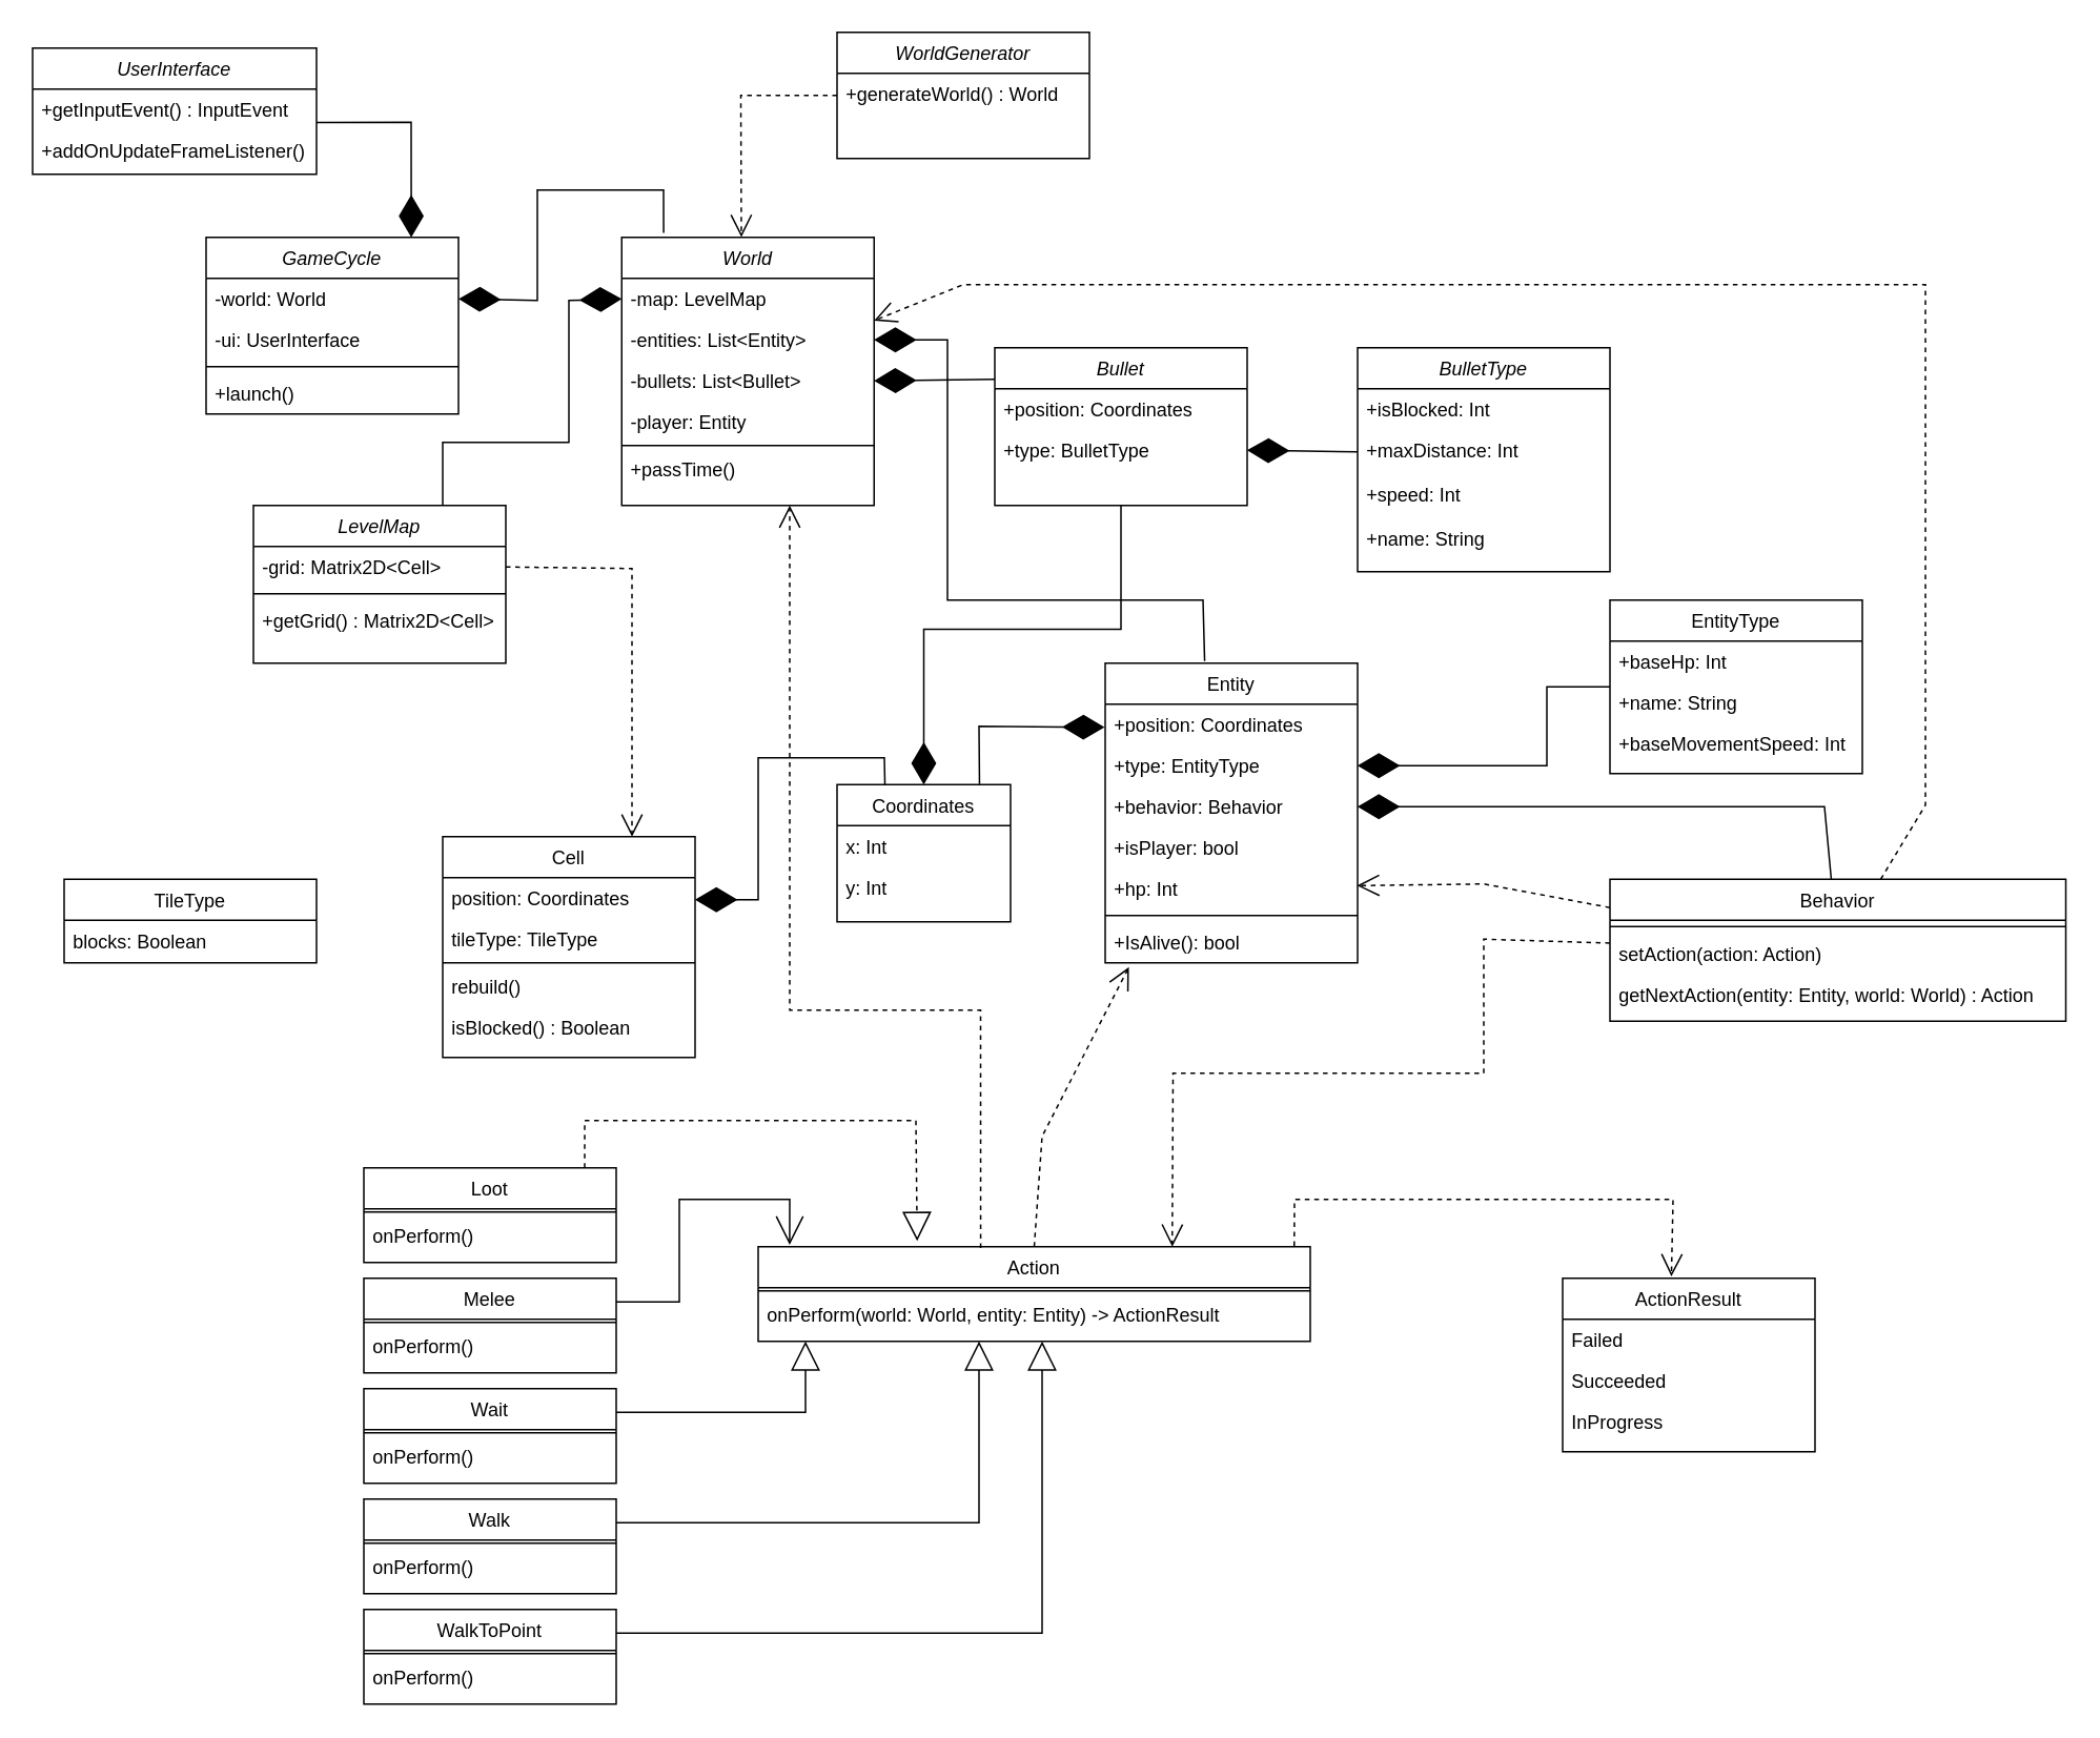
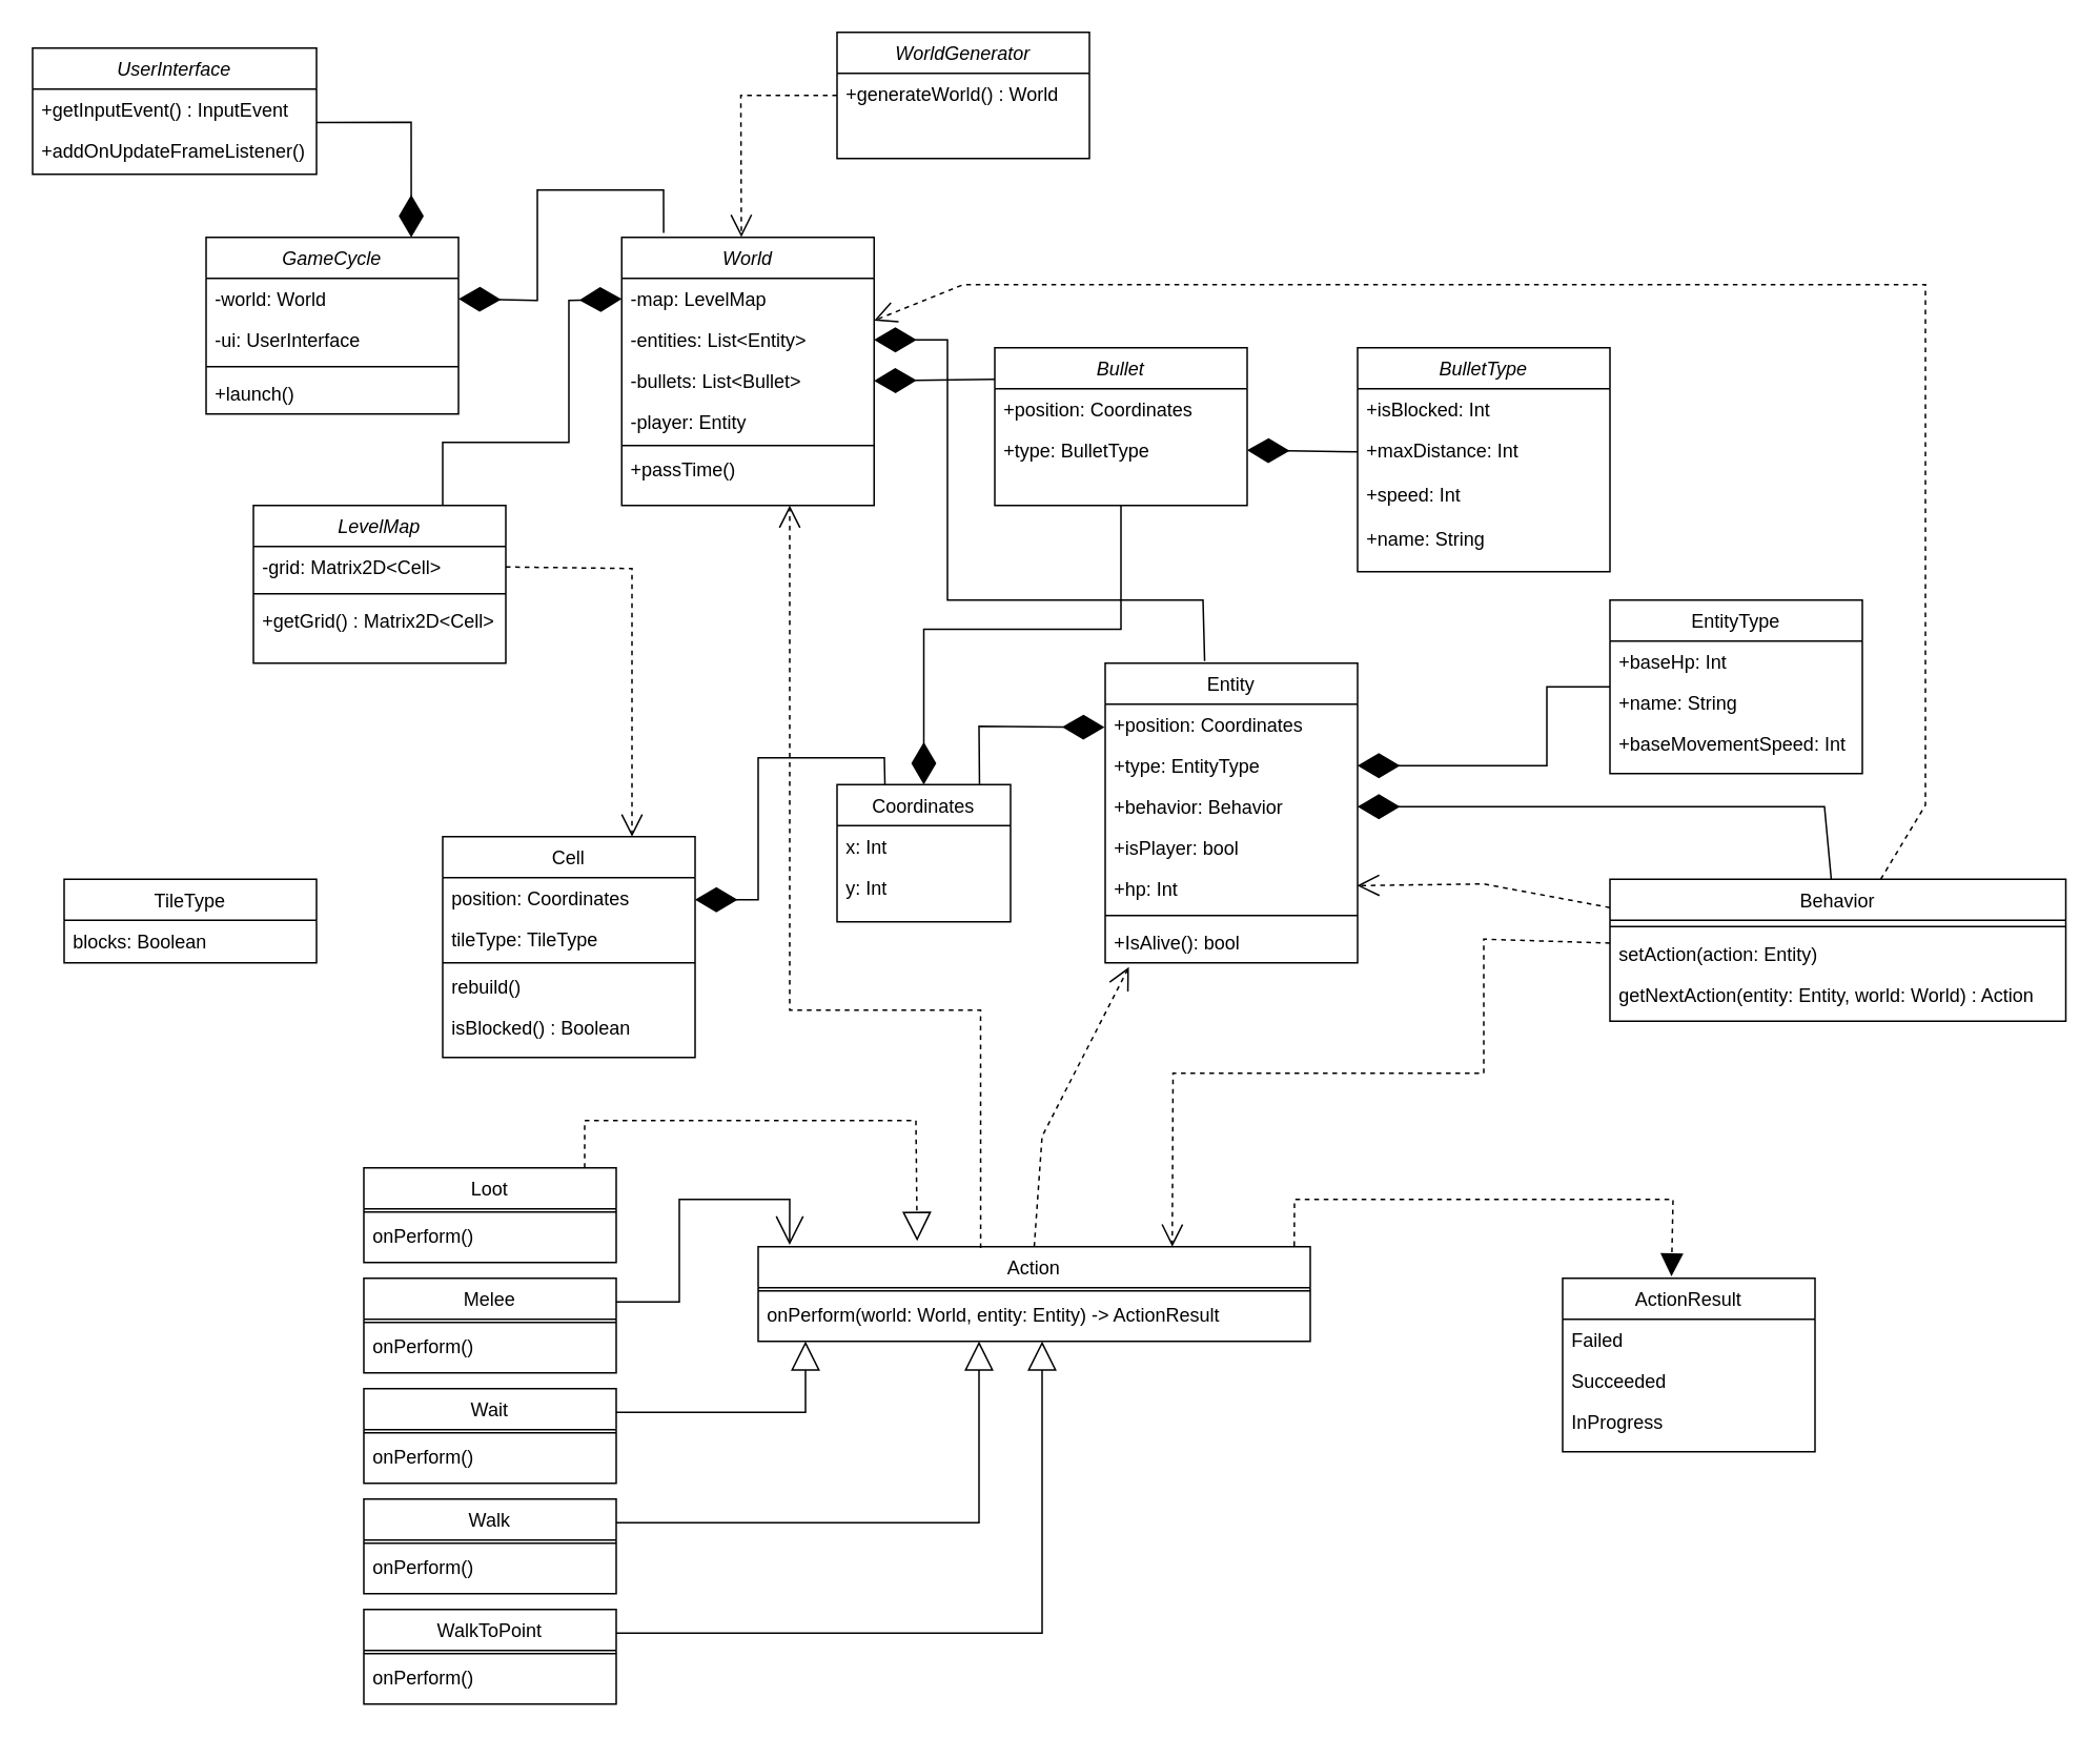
- <mxCell id="36" value="setAction(action: Action)" style="text;align=left;verticalAlign=top;spacingLeft=4;spacingRight=4;overflow=hidden;rotatable=0;points=[[0,0.5],[1,0.5]];portConstraint=eastwest;" vertex="1" parent="34"><mxGeometry y="34" width="289" height="26" as="geometry" /></mxCell>
+ <mxCell id="36" value="setAction(action: Entity)" style="text;align=left;verticalAlign=top;spacingLeft=4;spacingRight=4;overflow=hidden;rotatable=0;points=[[0,0.5],[1,0.5]];portConstraint=eastwest;" vertex="1" parent="34"><mxGeometry y="34" width="289" height="26" as="geometry" /></mxCell>
- <mxCell id="87" value="" style="endArrow=open;endSize=12;dashed=1;html=1;rounded=0;exitX=0.971;exitY=-0.009;exitDx=0;exitDy=0;exitPerimeter=0;entryX=0.431;entryY=-0.011;entryDx=0;entryDy=0;entryPerimeter=0;" edge="1" parent="1" source="38" target="46"><mxGeometry width="160" relative="1" as="geometry"><mxPoint x="1000" y="710" as="sourcePoint" /><mxPoint x="1060" y="800" as="targetPoint" /><Array as="points"><mxPoint x="820" y="760" /><mxPoint x="1060" y="760" /></Array></mxGeometry></mxCell>
+ <mxCell id="87" value="" style="endArrow=block;endSize=12;dashed=1;html=1;rounded=0;exitX=0.971;exitY=-0.009;exitDx=0;exitDy=0;exitPerimeter=0;entryX=0.431;entryY=-0.011;entryDx=0;entryDy=0;entryPerimeter=0;" edge="1" parent="1" source="38" target="46"><mxGeometry width="160" relative="1" as="geometry"><mxPoint x="1000" y="710" as="sourcePoint" /><mxPoint x="1060" y="800" as="targetPoint" /><Array as="points"><mxPoint x="820" y="760" /><mxPoint x="1060" y="760" /></Array></mxGeometry></mxCell>
